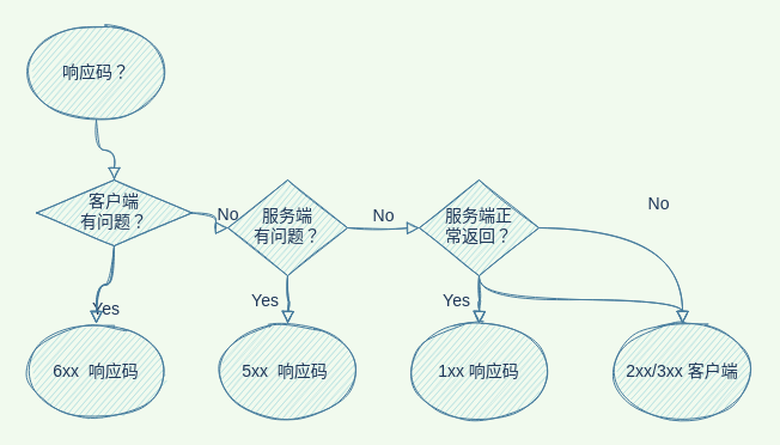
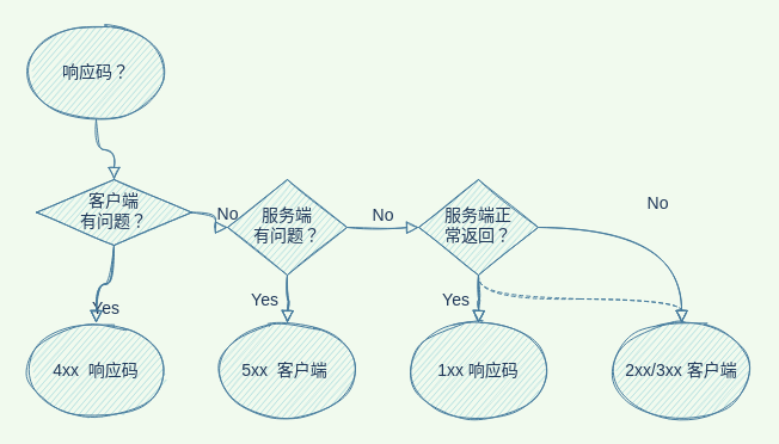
- <mxCell id="10" style="edgeStyle=orthogonalEdgeStyle;curved=1;sketch=1;orthogonalLoop=1;jettySize=auto;html=1;exitX=0.5;exitY=1;exitDx=0;exitDy=0;entryX=0.5;entryY=0;entryDx=0;entryDy=0;endArrow=block;endFill=0;endSize=8;strokeColor=#457B9D;fillColor=#A8DADC;fontColor=#1D3557;fontSize=14;" parent="1" source="11" target="20" edge="1"><mxGeometry relative="1" as="geometry"><Array as="points"><mxPoint x="400" y="250" /><mxPoint x="570" y="250" /></Array></mxGeometry></mxCell>
+ <mxCell id="10" style="edgeStyle=orthogonalEdgeStyle;curved=1;sketch=1;orthogonalLoop=1;jettySize=auto;html=1;exitX=0.5;exitY=1;exitDx=0;exitDy=0;entryX=0.5;entryY=0;entryDx=0;entryDy=0;endArrow=block;endFill=0;endSize=8;strokeColor=#457B9D;fillColor=#A8DADC;fontColor=#1D3557;fontSize=14;dashed=1;" parent="1" source="11" target="20" edge="1"><mxGeometry relative="1" as="geometry"><Array as="points"><mxPoint x="400" y="250" /><mxPoint x="570" y="250" /></Array></mxGeometry></mxCell>
- <mxCell id="12" value="6xx&amp;nbsp; 响应码" style="ellipse;whiteSpace=wrap;html=1;rounded=1;sketch=1;strokeColor=#457B9D;fillColor=#A8DADC;fontColor=#1D3557;fontSize=14;" parent="1" vertex="1"><mxGeometry x="20" y="270" width="120" height="80" as="geometry" /></mxCell>
+ <mxCell id="12" value="4xx&amp;nbsp; 响应码" style="ellipse;whiteSpace=wrap;html=1;rounded=1;sketch=1;strokeColor=#457B9D;fillColor=#A8DADC;fontColor=#1D3557;fontSize=14;" parent="1" vertex="1"><mxGeometry x="20" y="270" width="120" height="80" as="geometry" /></mxCell>
- <mxCell id="15" value="5xx&amp;nbsp; 响应码&amp;nbsp;" style="ellipse;whiteSpace=wrap;html=1;rounded=1;sketch=1;strokeColor=#457B9D;fillColor=#A8DADC;fontColor=#1D3557;fontSize=14;" parent="1" vertex="1"><mxGeometry x="180" y="270" width="120" height="80" as="geometry" /></mxCell>
+ <mxCell id="15" value="5xx&amp;nbsp; 客户端&amp;nbsp;" style="ellipse;whiteSpace=wrap;html=1;rounded=1;sketch=1;strokeColor=#457B9D;fillColor=#A8DADC;fontColor=#1D3557;fontSize=14;" parent="1" vertex="1"><mxGeometry x="180" y="270" width="120" height="80" as="geometry" /></mxCell>
